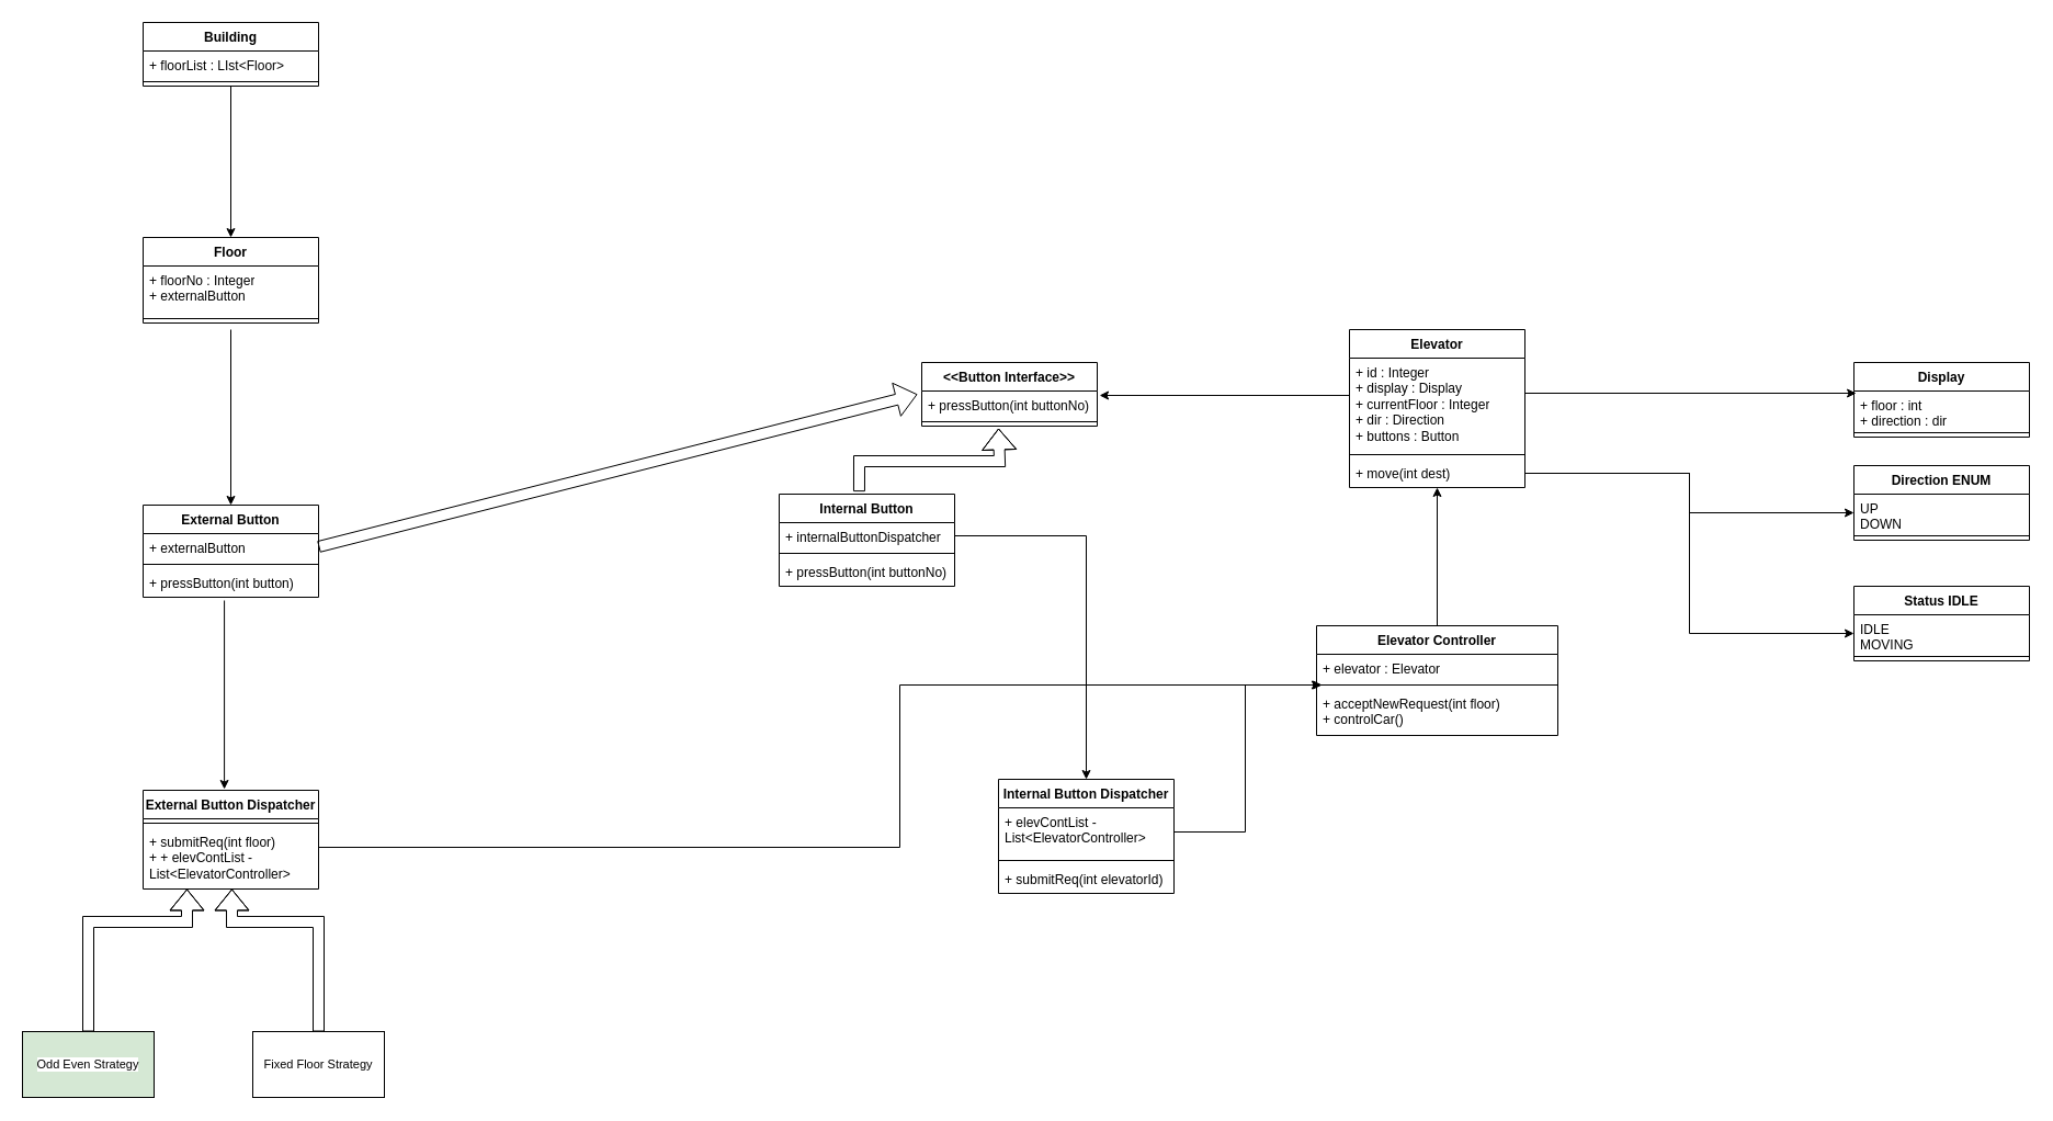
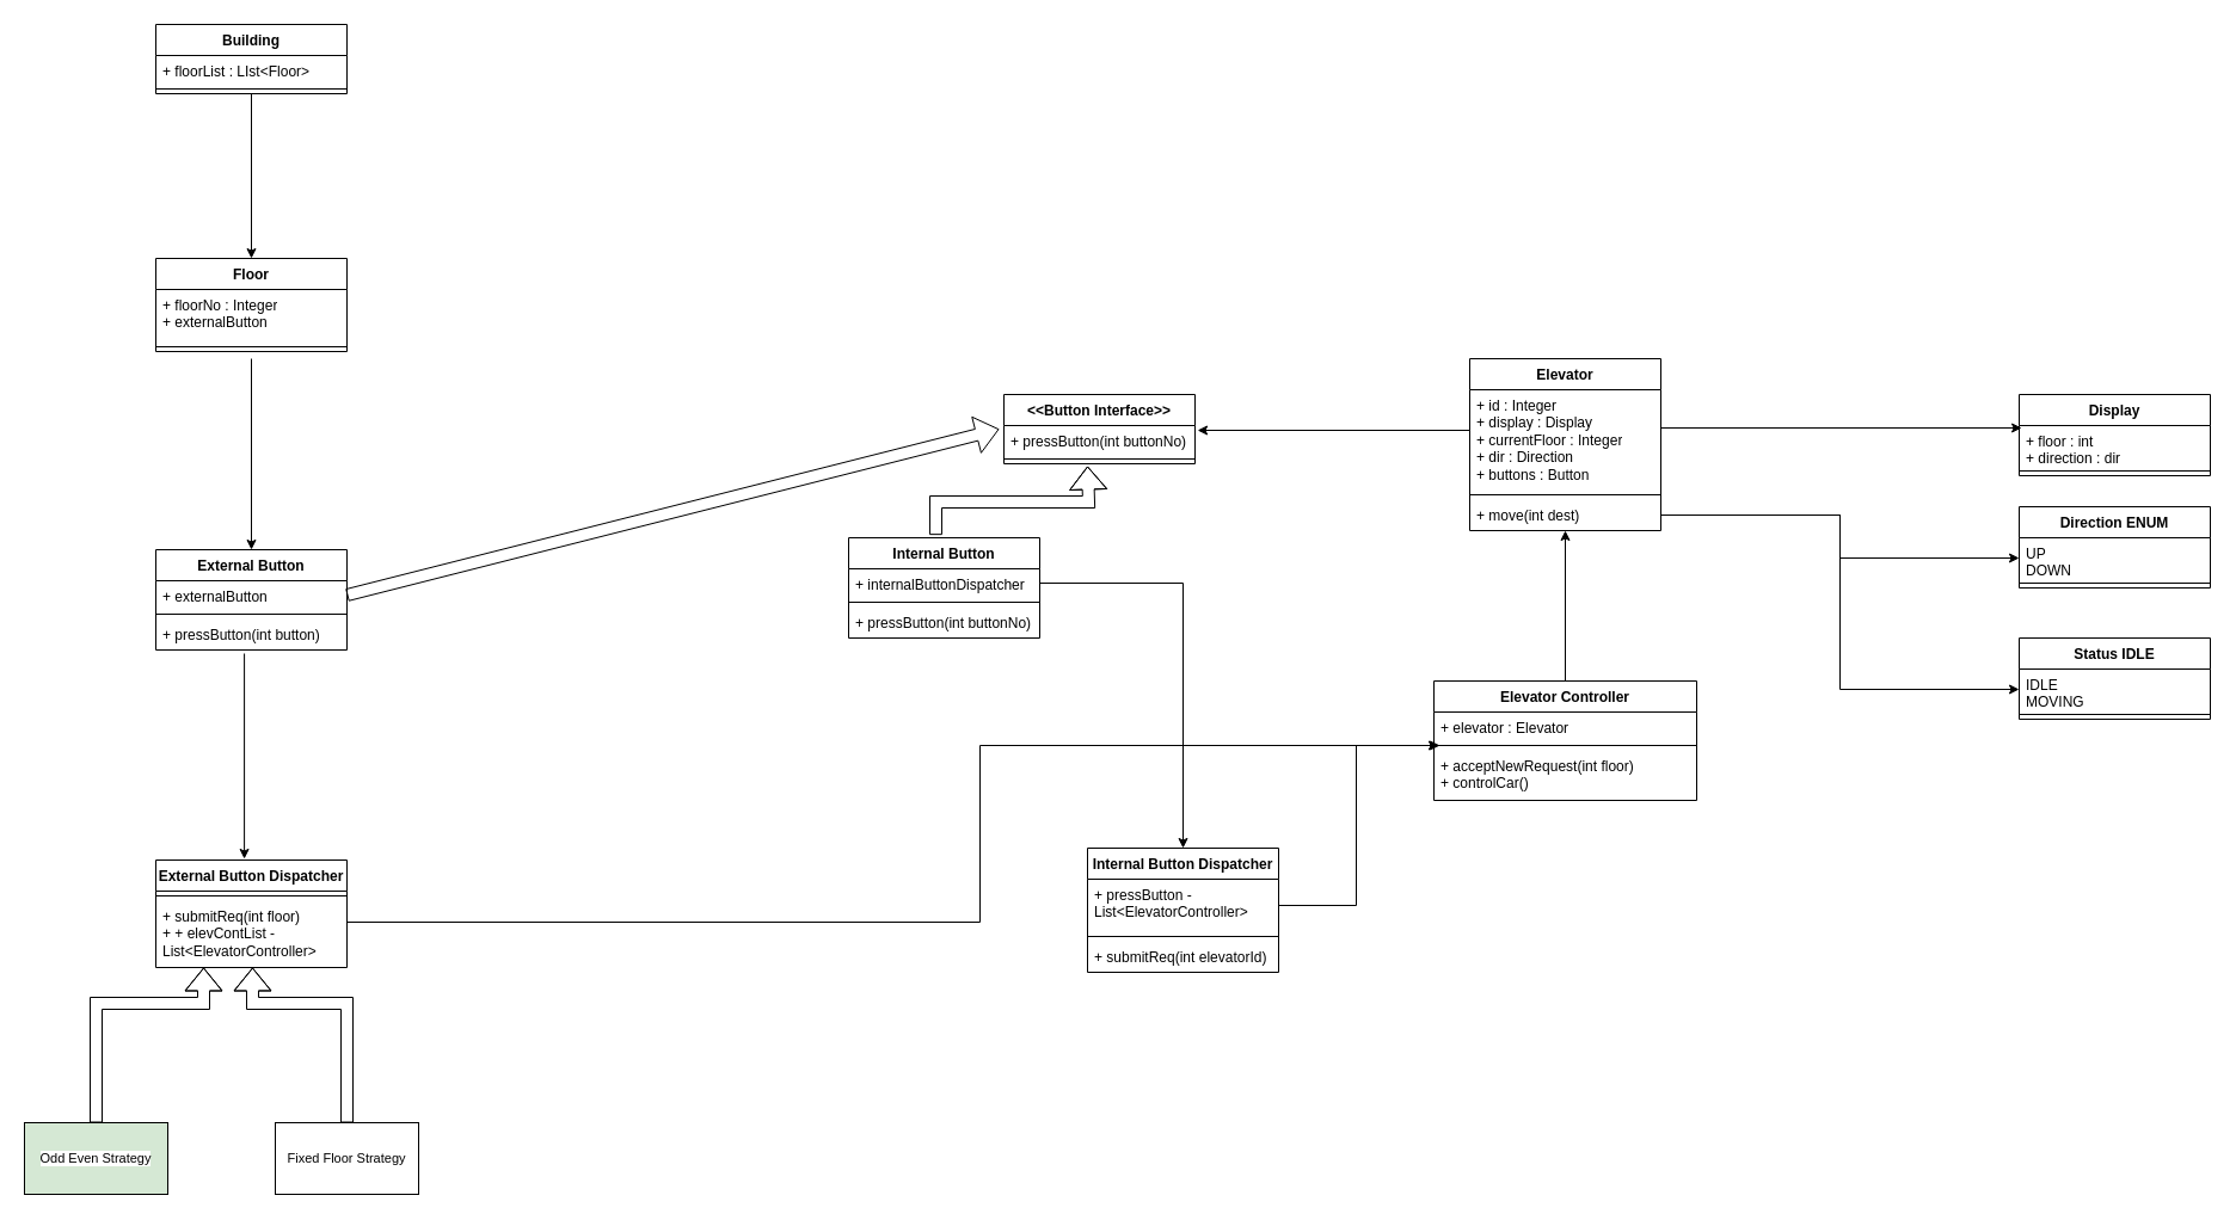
- <mxCell id="33" value="+ elevContList - List&amp;lt;ElevatorController&amp;gt;" style="text;strokeColor=none;fillColor=none;align=left;verticalAlign=top;spacingLeft=4;spacingRight=4;overflow=hidden;rotatable=0;points=[[0,0.5],[1,0.5]];portConstraint=eastwest;whiteSpace=wrap;html=1;" parent="32" vertex="1"><mxGeometry y="26" width="160" height="44" as="geometry" /></mxCell>
+ <mxCell id="33" value="+ pressButton - List&amp;lt;ElevatorController&amp;gt;" style="text;strokeColor=none;fillColor=none;align=left;verticalAlign=top;spacingLeft=4;spacingRight=4;overflow=hidden;rotatable=0;points=[[0,0.5],[1,0.5]];portConstraint=eastwest;whiteSpace=wrap;html=1;" parent="32" vertex="1"><mxGeometry y="26" width="160" height="44" as="geometry" /></mxCell>
